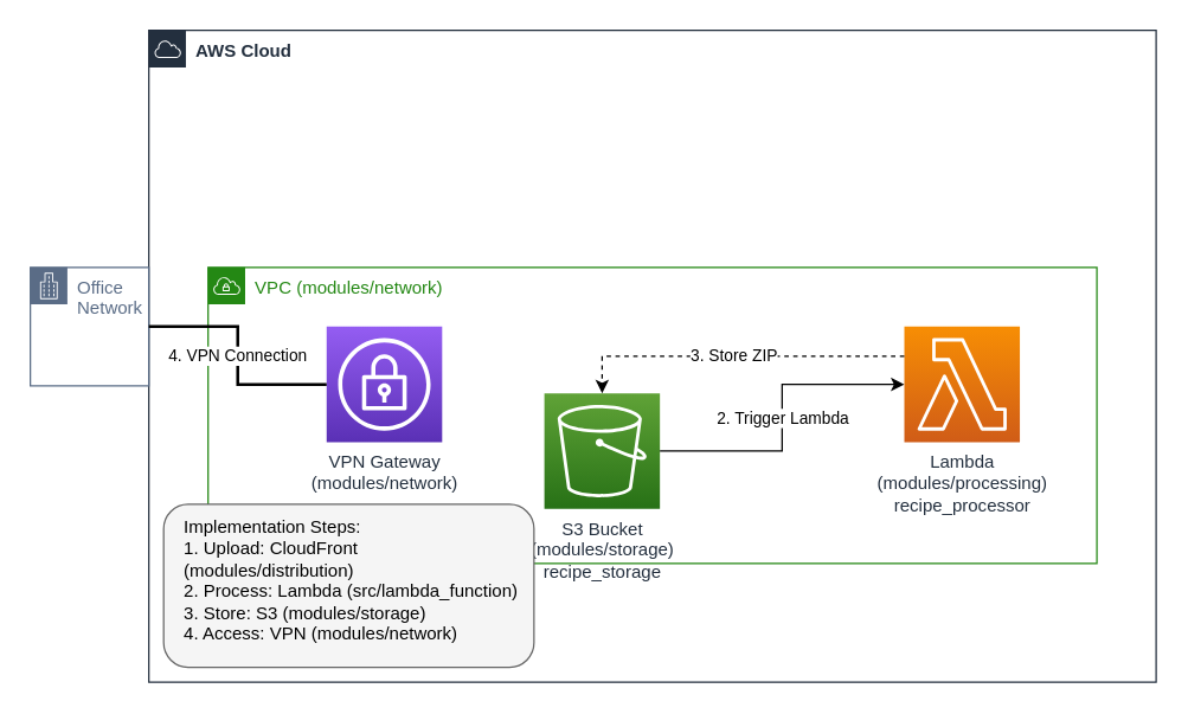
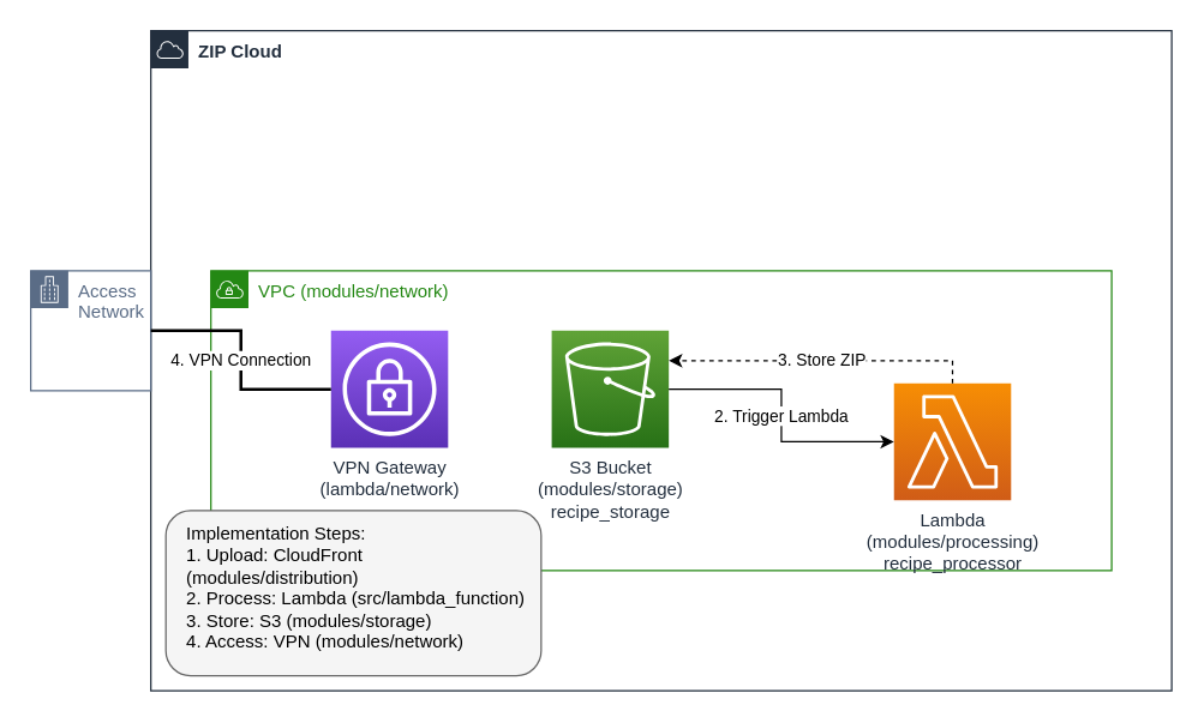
- <mxCell id="2" value="AWS Cloud" style="points=[[0,0],[0.25,0],[0.5,0],[0.75,0],[1,0],[1,0.25],[1,0.5],[1,0.75],[1,1],[0.75,1],[0.5,1],[0.25,1],[0,1],[0,0.75],[0,0.5],[0,0.25]];outlineConnect=0;gradientColor=none;html=1;whiteSpace=wrap;fontSize=12;fontStyle=1;container=1;pointerEvents=0;collapsible=0;recursiveResize=0;shape=mxgraph.aws4.group;grIcon=mxgraph.aws4.group_aws_cloud;strokeColor=#232F3E;fillColor=none;verticalAlign=top;align=left;spacingLeft=30;fontColor=#232F3E;dashed=0;" parent="1" vertex="1"><mxGeometry x="100" y="20" width="680" height="440" as="geometry" /></mxCell>
+ <mxCell id="2" value="ZIP Cloud" style="points=[[0,0],[0.25,0],[0.5,0],[0.75,0],[1,0],[1,0.25],[1,0.5],[1,0.75],[1,1],[0.75,1],[0.5,1],[0.25,1],[0,1],[0,0.75],[0,0.5],[0,0.25]];outlineConnect=0;gradientColor=none;html=1;whiteSpace=wrap;fontSize=12;fontStyle=1;container=1;pointerEvents=0;collapsible=0;recursiveResize=0;shape=mxgraph.aws4.group;grIcon=mxgraph.aws4.group_aws_cloud;strokeColor=#232F3E;fillColor=none;verticalAlign=top;align=left;spacingLeft=30;fontColor=#232F3E;dashed=0;" parent="1" vertex="1"><mxGeometry x="100" y="20" width="680" height="440" as="geometry" /></mxCell>
- <mxCell id="8" value="Office&#10;Network" style="points=[[0,0],[0.25,0],[0.5,0],[0.75,0],[1,0],[1,0.25],[1,0.5],[1,0.75],[1,1],[0.75,1],[0.5,1],[0.25,1],[0,1],[0,0.75],[0,0.5],[0,0.25]];outlineConnect=0;gradientColor=none;html=1;whiteSpace=wrap;fontSize=12;fontStyle=0;container=1;pointerEvents=0;collapsible=0;recursiveResize=0;shape=mxgraph.aws4.group;grIcon=mxgraph.aws4.group_corporate_data_center;strokeColor=#5A6C86;fillColor=none;verticalAlign=top;align=left;spacingLeft=30;fontColor=#5A6C86;dashed=0;" parent="1" vertex="1"><mxGeometry y="180" width="80" height="80" as="geometry" x="20" /></mxCell>
+ <mxCell id="8" value="Access&#10;Network" style="points=[[0,0],[0.25,0],[0.5,0],[0.75,0],[1,0],[1,0.25],[1,0.5],[1,0.75],[1,1],[0.75,1],[0.5,1],[0.25,1],[0,1],[0,0.75],[0,0.5],[0,0.25]];outlineConnect=0;gradientColor=none;html=1;whiteSpace=wrap;fontSize=12;fontStyle=0;container=1;pointerEvents=0;collapsible=0;recursiveResize=0;shape=mxgraph.aws4.group;grIcon=mxgraph.aws4.group_corporate_data_center;strokeColor=#5A6C86;fillColor=none;verticalAlign=top;align=left;spacingLeft=30;fontColor=#5A6C86;dashed=0;" parent="1" vertex="1"><mxGeometry y="180" width="80" height="80" as="geometry" x="20" /></mxCell>
- <mxCell id="5" value="Lambda&#10;(modules/processing)&#10;recipe_processor" style="outlineConnect=0;fontColor=#232F3E;gradientColor=#F78E04;gradientDirection=north;fillColor=#D05C17;strokeColor=#ffffff;dashed=0;verticalLabelPosition=bottom;verticalAlign=top;align=center;html=1;fontSize=12;fontStyle=0;aspect=fixed;shape=mxgraph.aws4.resourceIcon;resIcon=mxgraph.aws4.lambda;" parent="3" vertex="1"><mxGeometry x="470" y="40" width="78" height="78" as="geometry" /></mxCell>
+ <mxCell id="5" value="Lambda&#10;(modules/processing)&#10;recipe_processor" style="outlineConnect=0;fontColor=#232F3E;gradientColor=#F78E04;gradientDirection=north;fillColor=#D05C17;strokeColor=#ffffff;dashed=0;verticalLabelPosition=bottom;verticalAlign=top;align=center;html=1;fontSize=12;fontStyle=0;aspect=fixed;shape=mxgraph.aws4.resourceIcon;resIcon=mxgraph.aws4.lambda;" parent="3" vertex="1"><mxGeometry x="455" y="75" width="78" height="78" as="geometry" /></mxCell>
- <mxCell id="4" value="S3 Bucket&#10;(modules/storage)&#10;recipe_storage" style="outlineConnect=0;fontColor=#232F3E;gradientColor=#60A337;gradientDirection=north;fillColor=#277116;strokeColor=#ffffff;dashed=0;verticalLabelPosition=bottom;verticalAlign=top;align=center;html=1;fontSize=12;fontStyle=0;aspect=fixed;shape=mxgraph.aws4.resourceIcon;resIcon=mxgraph.aws4.s3;" parent="3" vertex="1"><mxGeometry x="227" y="85" width="78" height="78" as="geometry" /></mxCell>
+ <mxCell id="4" value="S3 Bucket&#10;(modules/storage)&#10;recipe_storage" style="outlineConnect=0;fontColor=#232F3E;gradientColor=#60A337;gradientDirection=north;fillColor=#277116;strokeColor=#ffffff;dashed=0;verticalLabelPosition=bottom;verticalAlign=top;align=center;html=1;fontSize=12;fontStyle=0;aspect=fixed;shape=mxgraph.aws4.resourceIcon;resIcon=mxgraph.aws4.s3;" parent="3" vertex="1"><mxGeometry x="227" y="40" width="78" height="78" as="geometry" /></mxCell>
- <mxCell id="6" value="VPN Gateway&#10;(modules/network)" style="outlineConnect=0;fontColor=#232F3E;gradientColor=#945DF2;gradientDirection=north;fillColor=#5A30B5;strokeColor=#ffffff;dashed=0;verticalLabelPosition=bottom;verticalAlign=top;align=center;html=1;fontSize=12;fontStyle=0;aspect=fixed;shape=mxgraph.aws4.resourceIcon;resIcon=mxgraph.aws4.vpn_gateway;" parent="3" vertex="1"><mxGeometry x="80" y="40" width="78" height="78" as="geometry" /></mxCell>
+ <mxCell id="6" value="VPN Gateway&#10;(lambda/network)" style="outlineConnect=0;fontColor=#232F3E;gradientColor=#945DF2;gradientDirection=north;fillColor=#5A30B5;strokeColor=#ffffff;dashed=0;verticalLabelPosition=bottom;verticalAlign=top;align=center;html=1;fontSize=12;fontStyle=0;aspect=fixed;shape=mxgraph.aws4.resourceIcon;resIcon=mxgraph.aws4.vpn_gateway;" parent="3" vertex="1"><mxGeometry x="80" y="40" width="78" height="78" as="geometry" /></mxCell>
